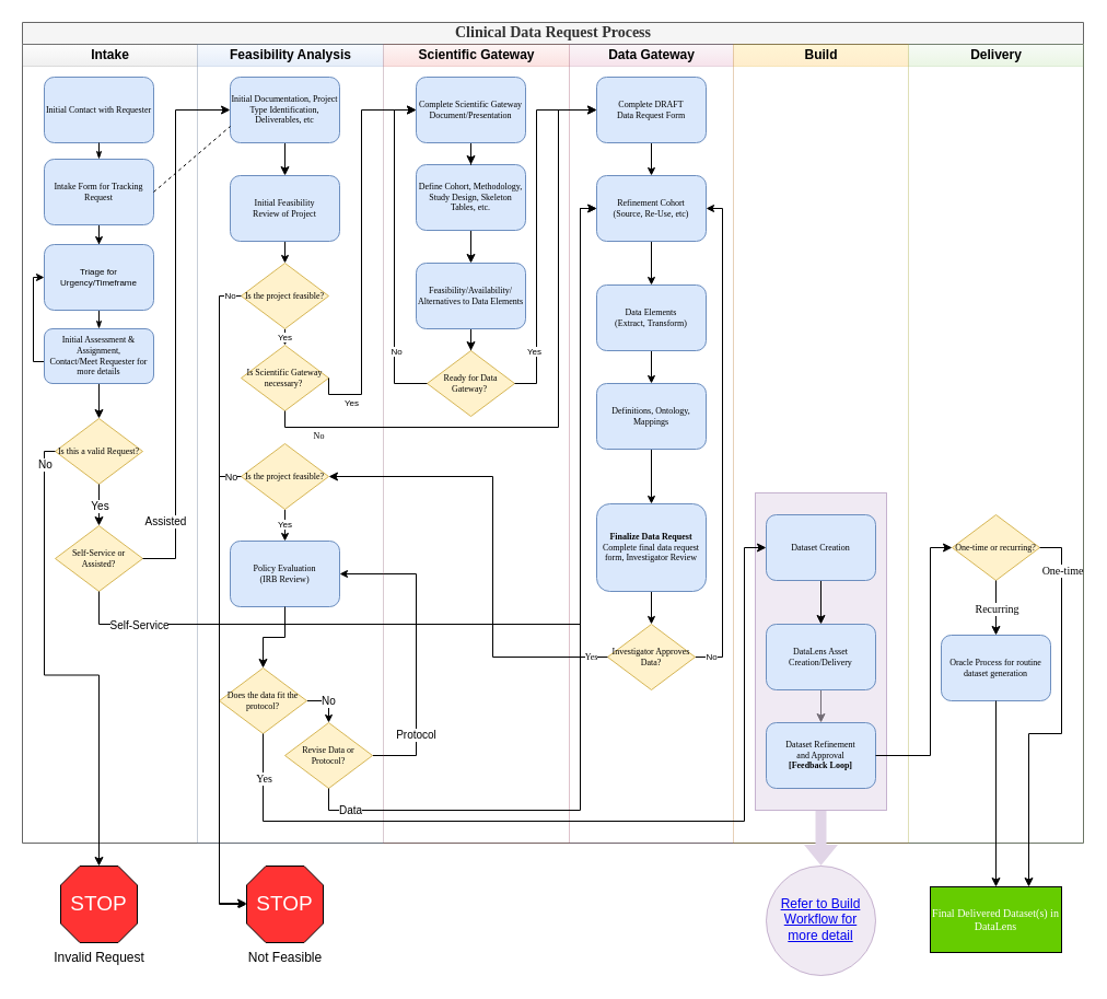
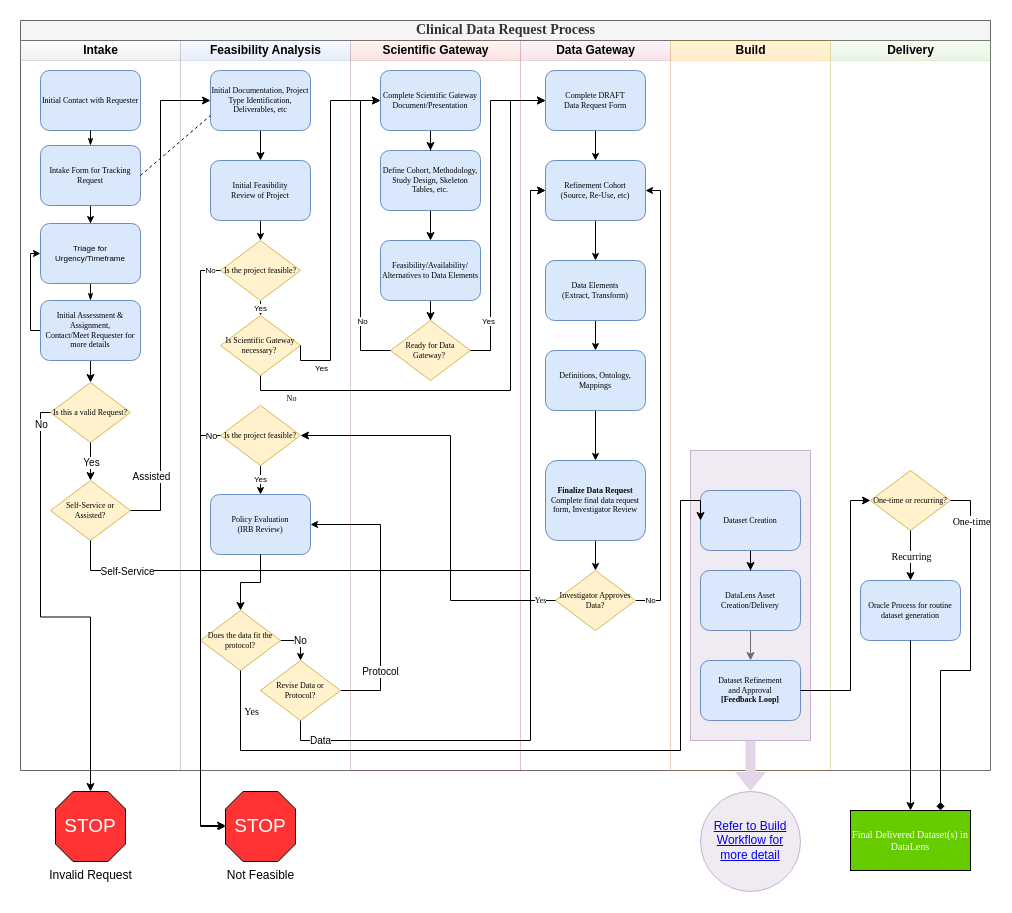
- <mxCell id="10" value="Initial Assessment &amp;amp; Assignment, &lt;br&gt;Contact/Meet Requester for more details" style="rounded=1;whiteSpace=wrap;html=1;shadow=0;labelBackgroundColor=none;strokeWidth=1;fontFamily=Verdana;fontSize=8;align=center;fillColor=#dae8fc;strokeColor=#6c8ebf;" parent="3" vertex="1"><mxGeometry x="20" y="260" width="100" height="50" as="geometry" /></mxCell>
+ <mxCell id="10" value="Initial Assessment &amp;amp; Assignment, &lt;br&gt;Contact/Meet Requester for more details" style="rounded=1;whiteSpace=wrap;html=1;shadow=0;labelBackgroundColor=none;strokeWidth=1;fontFamily=Verdana;fontSize=8;align=center;fillColor=#dae8fc;strokeColor=#6c8ebf;" parent="3" vertex="1"><mxGeometry x="20" y="260" width="100" height="60" as="geometry" /></mxCell>
- <mxCell id="61" value="Dataset Creation" style="rounded=1;whiteSpace=wrap;html=1;shadow=0;labelBackgroundColor=none;strokeWidth=1;fontFamily=Verdana;fontSize=8;align=center;fillColor=#dae8fc;strokeColor=#6c8ebf;" parent="56" vertex="1"><mxGeometry x="30" y="430" width="100" height="60" as="geometry" /></mxCell>
+ <mxCell id="61" value="Dataset Creation" style="rounded=1;whiteSpace=wrap;html=1;shadow=0;labelBackgroundColor=none;strokeWidth=1;fontFamily=Verdana;fontSize=8;align=center;fillColor=#dae8fc;strokeColor=#6c8ebf;" parent="56" vertex="1"><mxGeometry x="30" y="450" width="100" height="60" as="geometry" /></mxCell>
- <mxCell id="88" value="" style="endArrow=classic;html=1;rounded=0;fontFamily=Verdana;fontSize=8;exitX=1;exitY=0.5;exitDx=0;exitDy=0;entryX=0.75;entryY=0;entryDx=0;entryDy=0;edgeStyle=orthogonalEdgeStyle;" parent="1" source="65" target="86" edge="1"><mxGeometry relative="1" as="geometry"><mxPoint x="600" y="530" as="sourcePoint" /><mxPoint x="700" y="530" as="targetPoint" /><Array as="points"><mxPoint x="970" y="500" /><mxPoint x="970" y="670" /><mxPoint x="940" y="670" /></Array></mxGeometry></mxCell>
+ <mxCell id="88" value="" style="endArrow=diamond;html=1;rounded=0;fontFamily=Verdana;fontSize=8;exitX=1;exitY=0.5;exitDx=0;exitDy=0;entryX=0.75;entryY=0;entryDx=0;entryDy=0;edgeStyle=orthogonalEdgeStyle;" parent="1" source="65" target="86" edge="1"><mxGeometry relative="1" as="geometry"><mxPoint x="600" y="530" as="sourcePoint" /><mxPoint x="700" y="530" as="targetPoint" /><Array as="points"><mxPoint x="970" y="500" /><mxPoint x="970" y="670" /><mxPoint x="940" y="670" /></Array></mxGeometry></mxCell>
